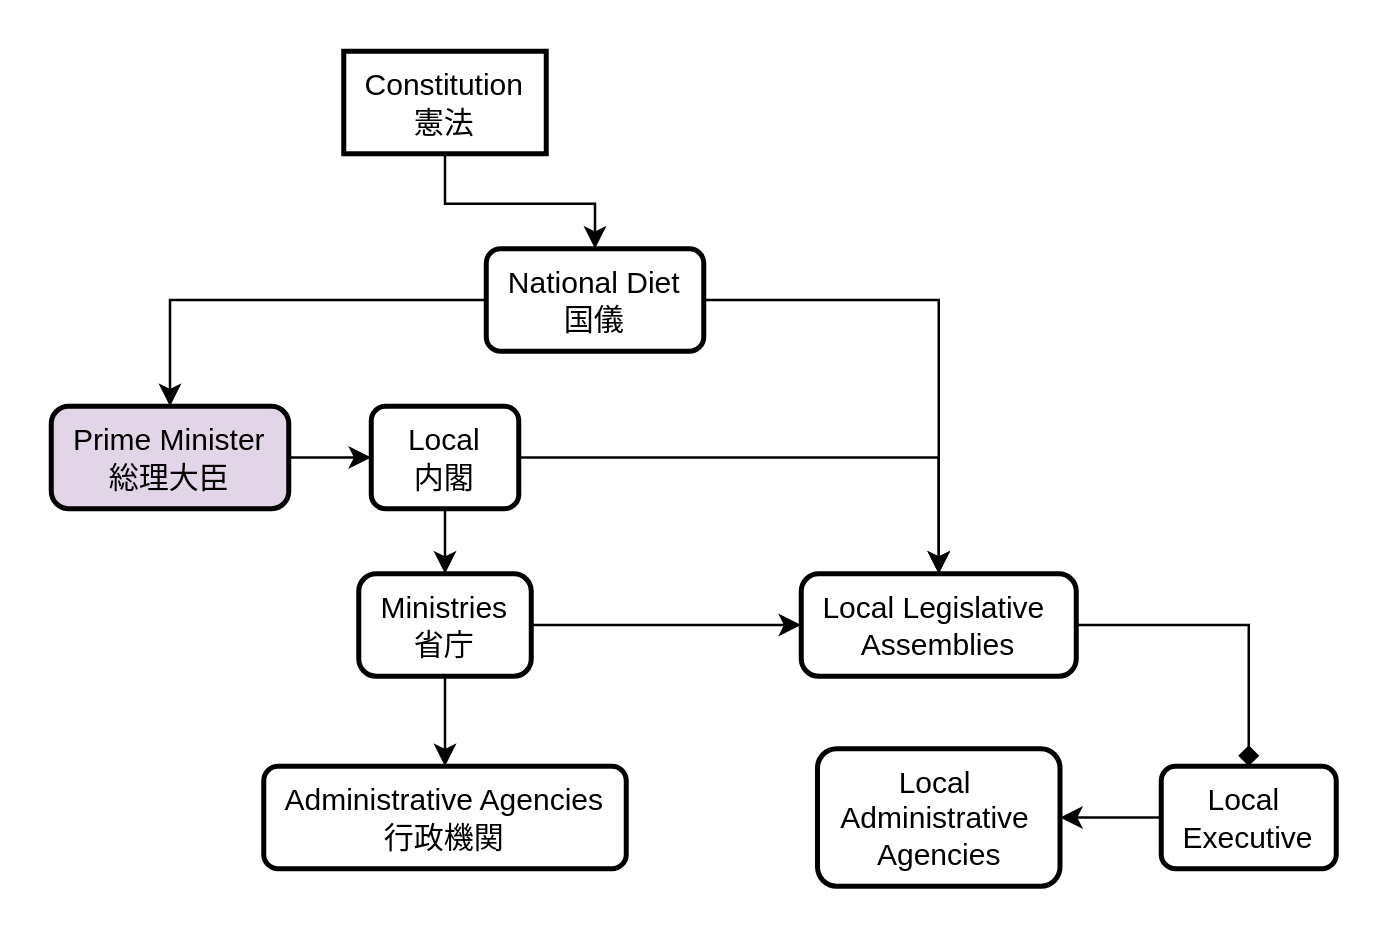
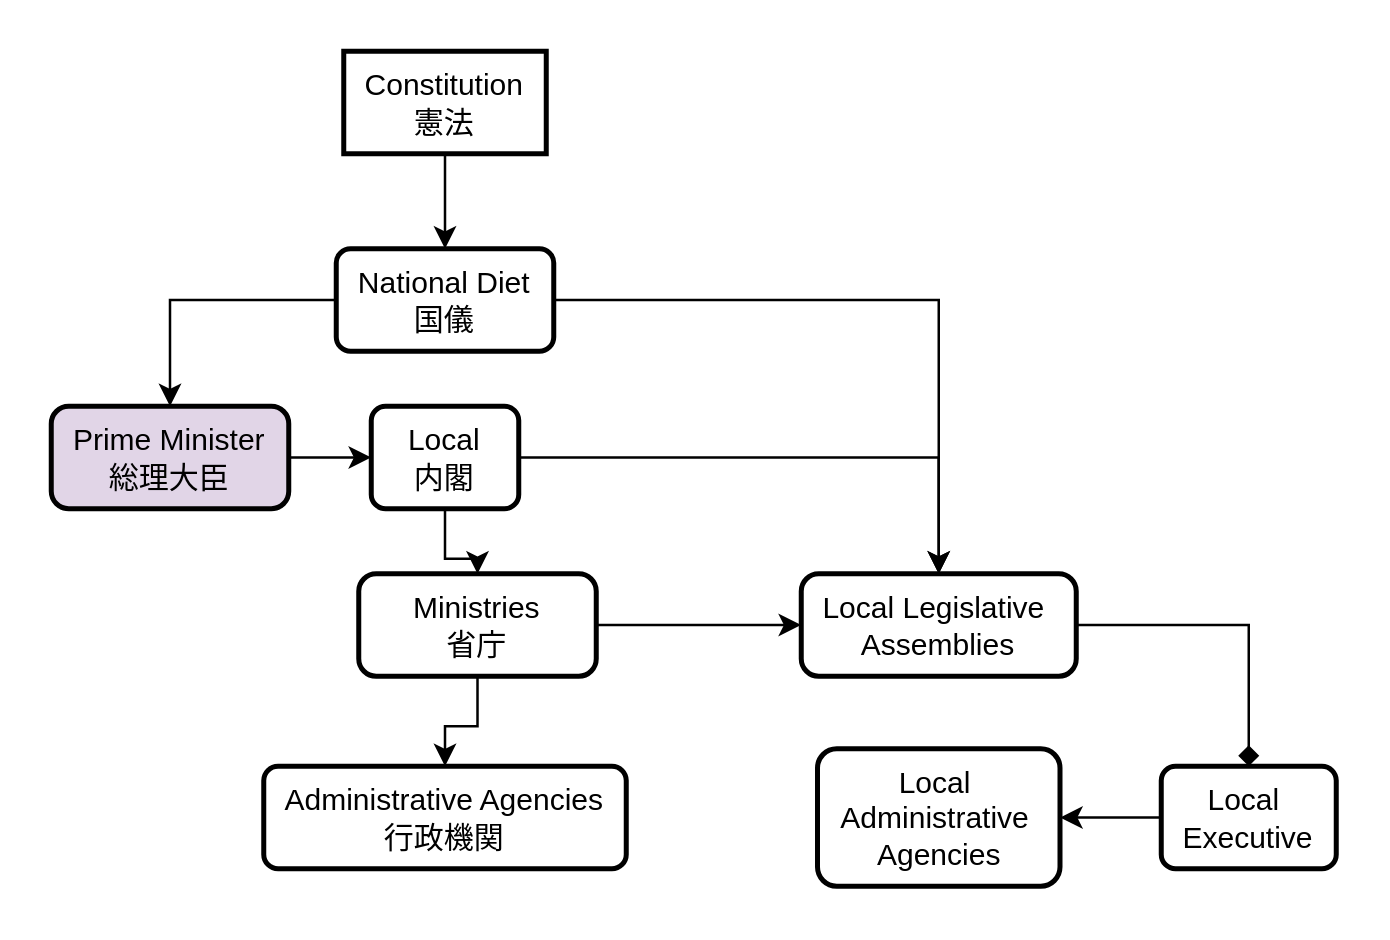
- <mxCell id="6" value="National Diet&lt;div&gt;国儀&lt;/div&gt;" style="whiteSpace=wrap;html=1;rounded=1;arcSize=14;strokeWidth=2;" vertex="1" parent="1"><mxGeometry x="194" y="99" width="87" height="41" as="geometry" /></mxCell>
+ <mxCell id="6" value="National Diet&lt;div&gt;国儀&lt;/div&gt;" style="whiteSpace=wrap;html=1;rounded=1;arcSize=14;strokeWidth=2;" vertex="1" parent="1"><mxGeometry x="134" y="99" width="87" height="41" as="geometry" /></mxCell>
- <mxCell id="14" value="&lt;div&gt;Ministries&lt;/div&gt;&lt;div&gt;省庁&lt;/div&gt;" style="rounded=1;whiteSpace=wrap;html=1;absoluteArcSize=1;arcSize=14;strokeWidth=2;" vertex="1" parent="1"><mxGeometry x="143" y="229" width="69" height="41" as="geometry" /></mxCell>
+ <mxCell id="14" value="&lt;div&gt;Ministries&lt;/div&gt;&lt;div&gt;省庁&lt;/div&gt;" style="rounded=1;whiteSpace=wrap;html=1;absoluteArcSize=1;arcSize=14;strokeWidth=2;" vertex="1" parent="1"><mxGeometry x="143" y="229" width="95" height="41" as="geometry" /></mxCell>
